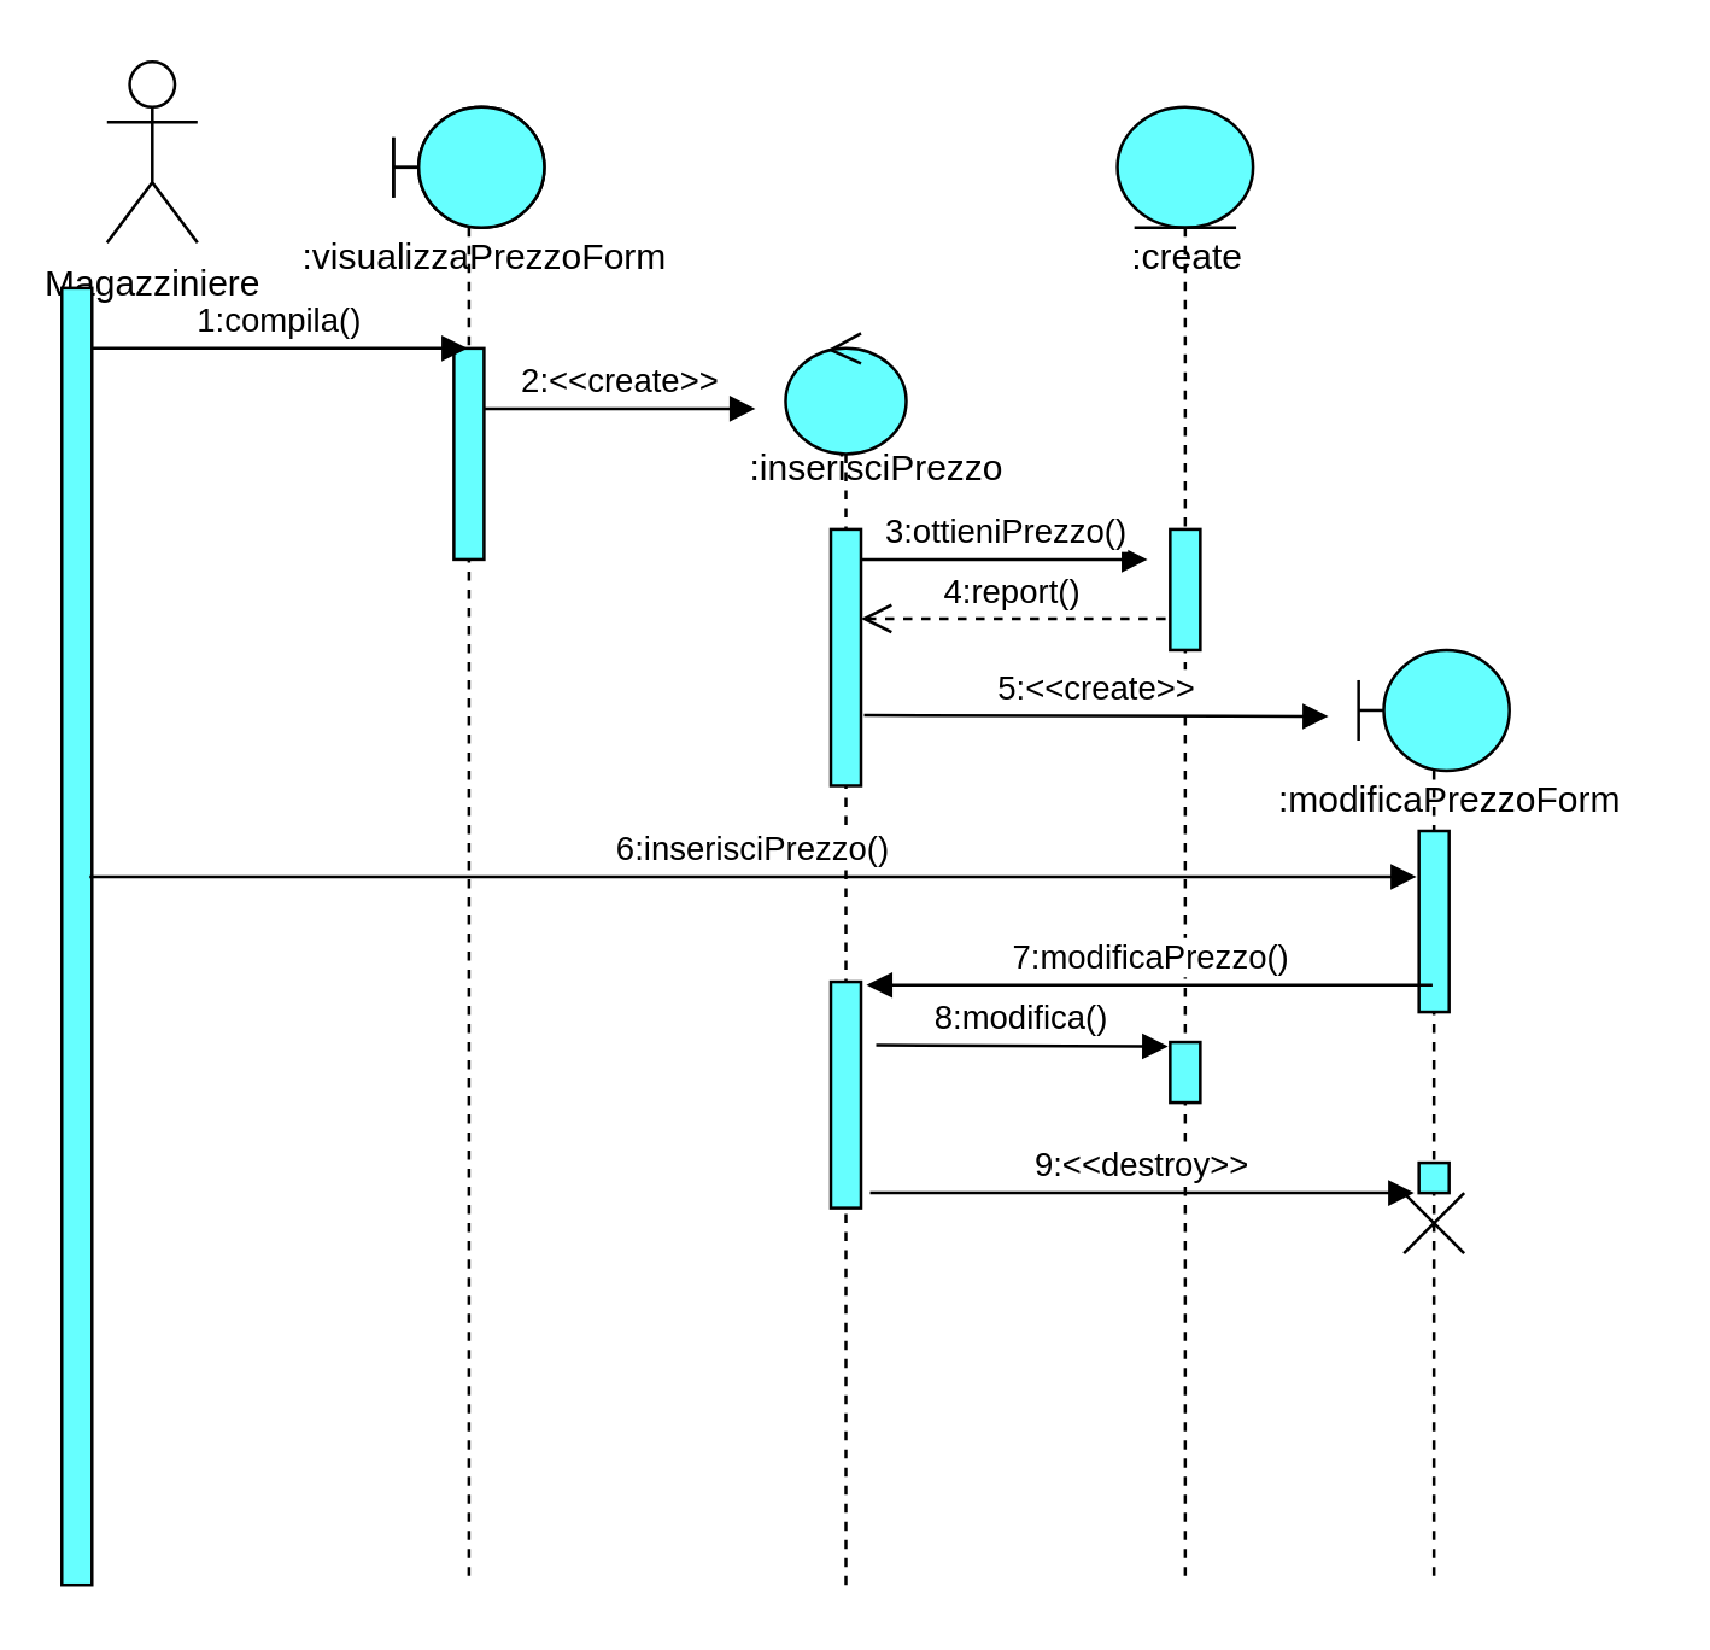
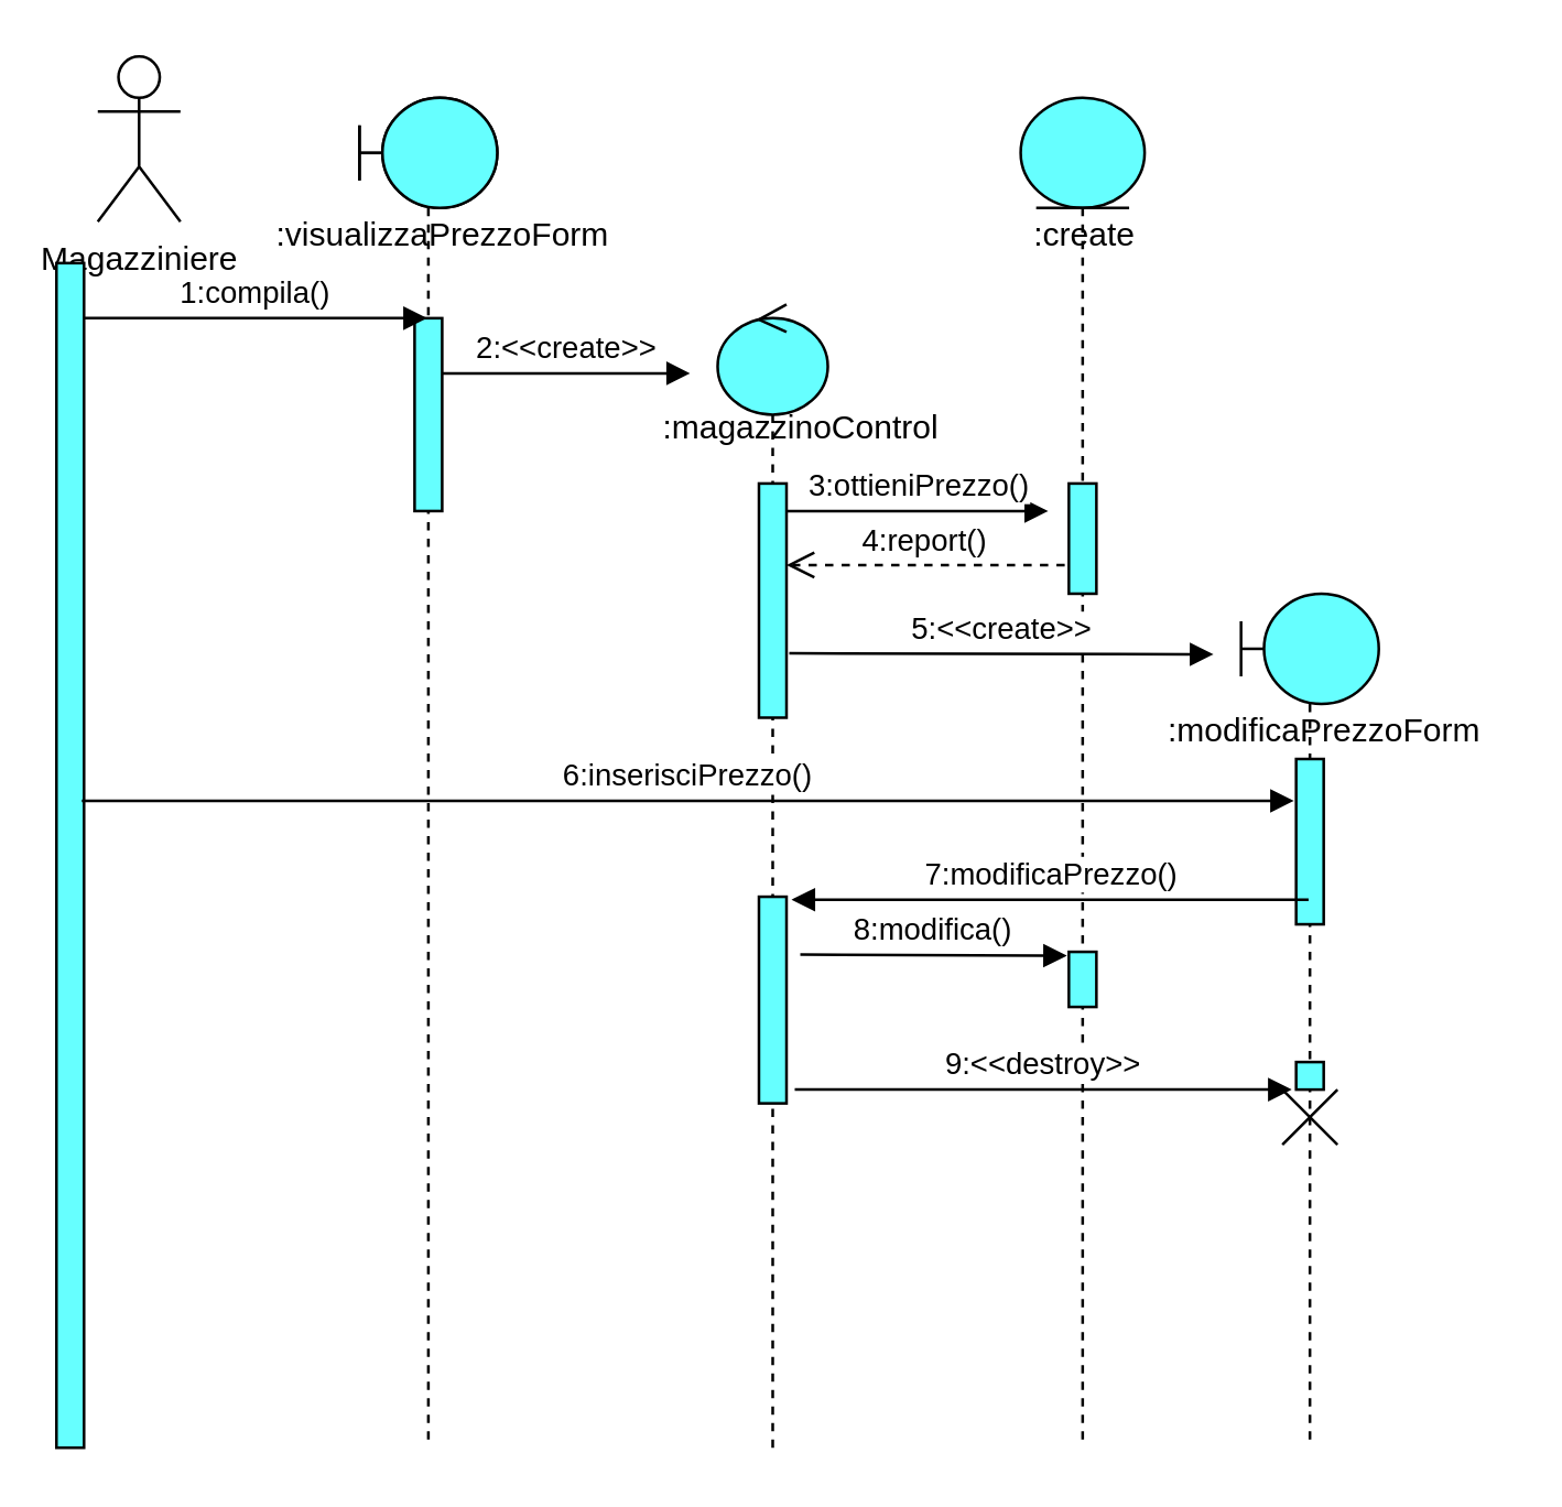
- <mxCell id="13" value=":inserisciPrezzo" style="text;html=1;align=center;verticalAlign=middle;resizable=0;points=[];autosize=1;" parent="1" vertex="1"><mxGeometry x="230" y="145" width="120" height="20" as="geometry" /></mxCell>
+ <mxCell id="13" value=":magazzinoControl" style="text;html=1;align=center;verticalAlign=middle;resizable=0;points=[];autosize=1;" parent="1" vertex="1"><mxGeometry x="230" y="145" width="120" height="20" as="geometry" /></mxCell>
